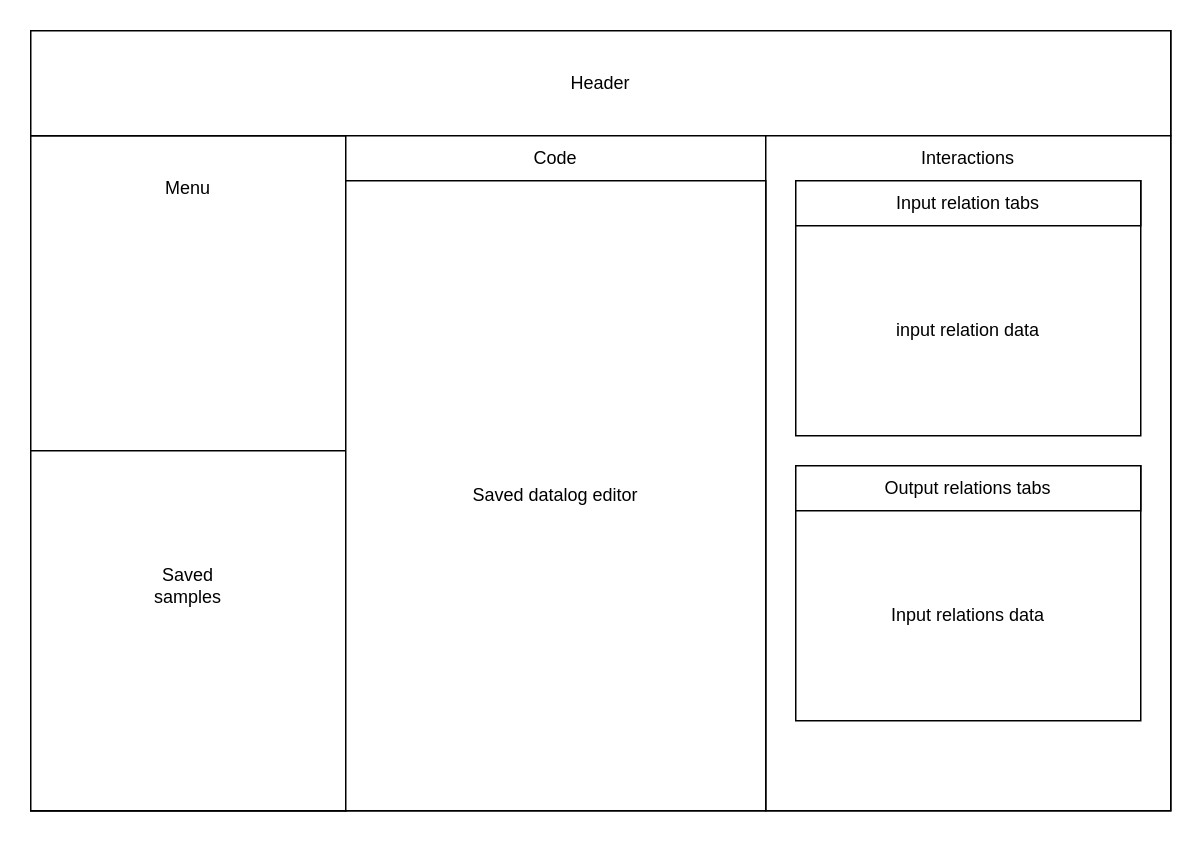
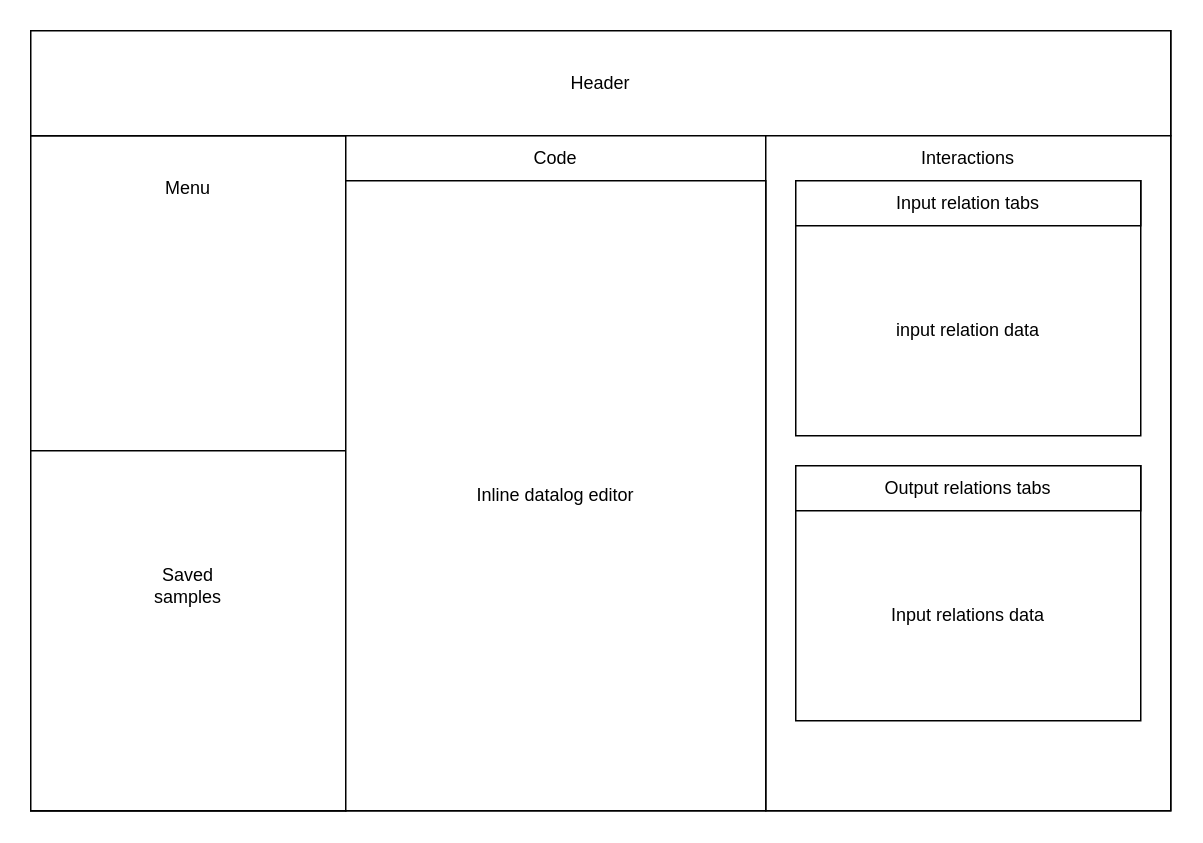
- <mxCell id="21" value="Saved datalog editor" style="text;html=1;strokeColor=none;fillColor=none;align=center;verticalAlign=middle;whiteSpace=wrap;rounded=0;" parent="1" vertex="1"><mxGeometry x="230" y="120" width="280" height="420" as="geometry" /></mxCell>
+ <mxCell id="21" value="Inline datalog editor" style="text;html=1;strokeColor=none;fillColor=none;align=center;verticalAlign=middle;whiteSpace=wrap;rounded=0;" parent="1" vertex="1"><mxGeometry x="230" y="120" width="280" height="420" as="geometry" /></mxCell>
